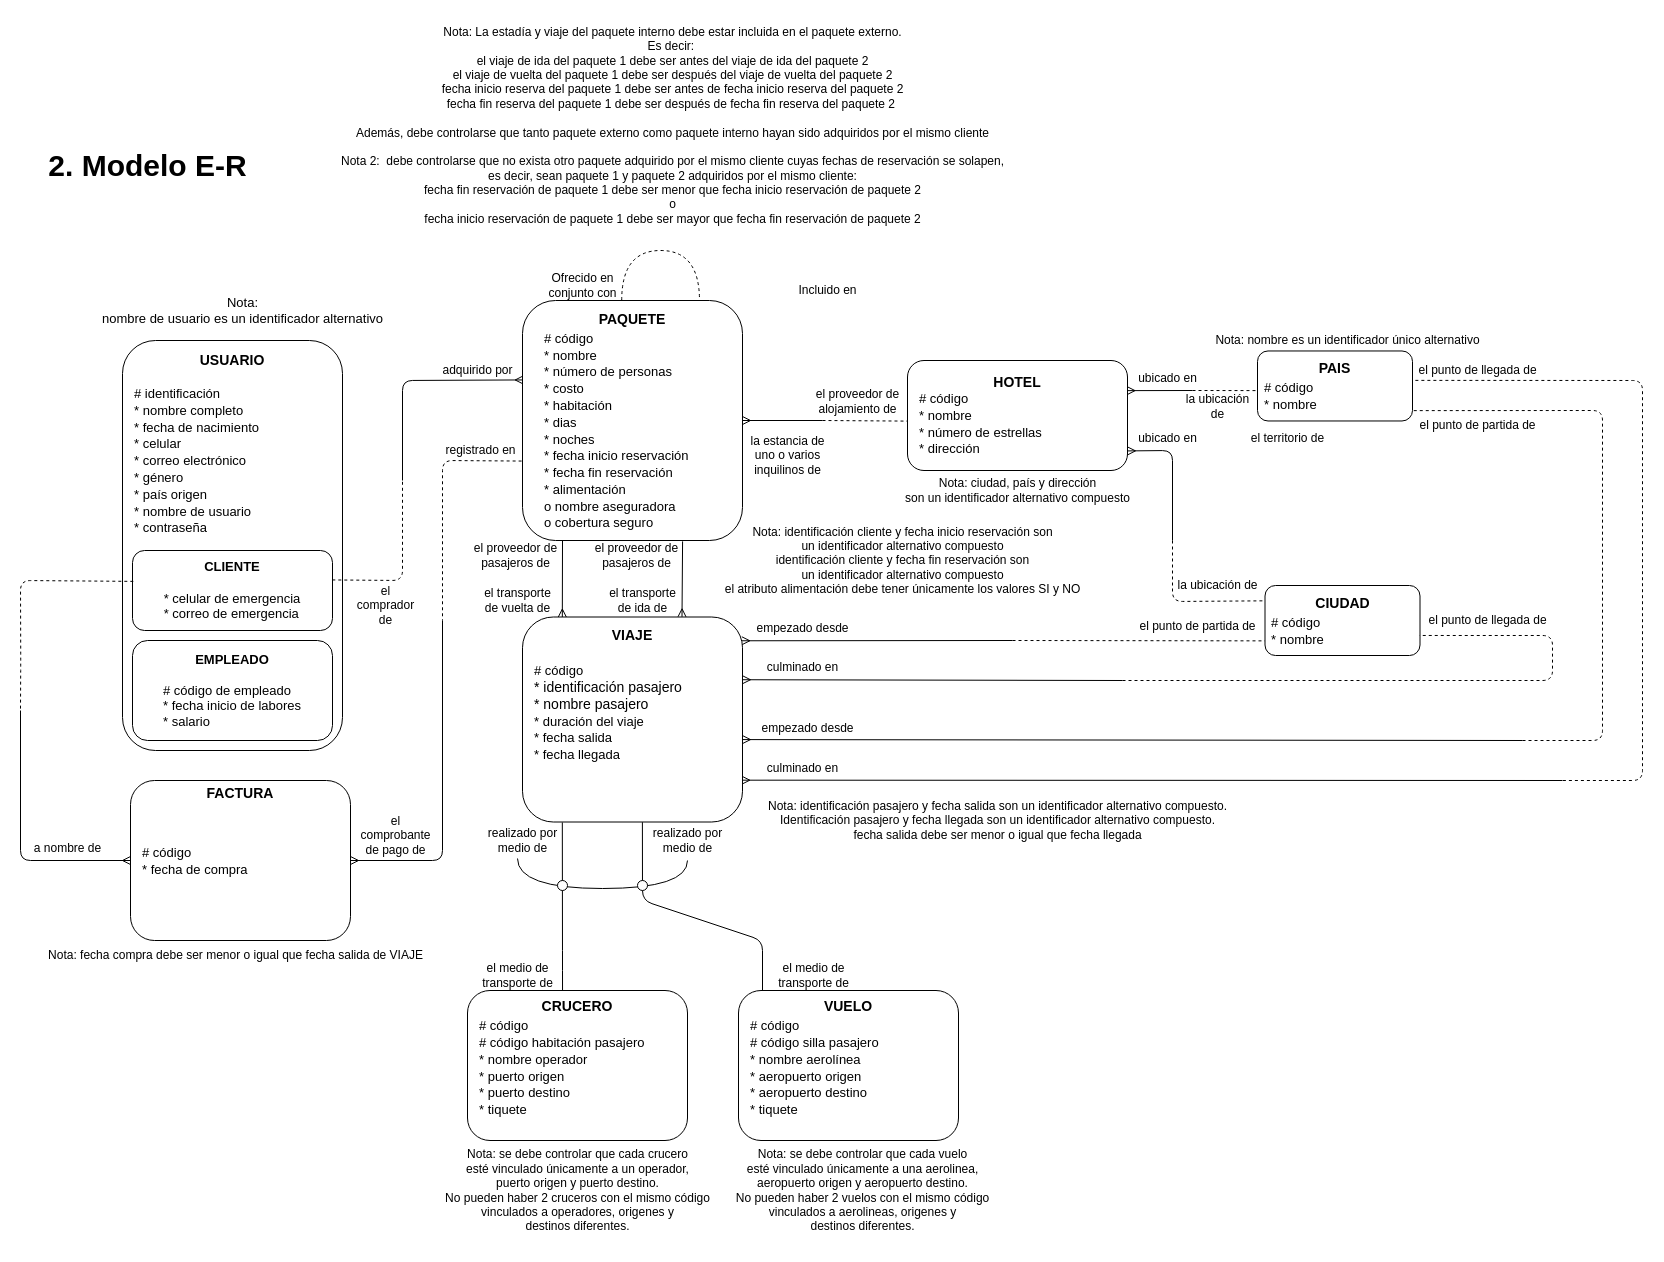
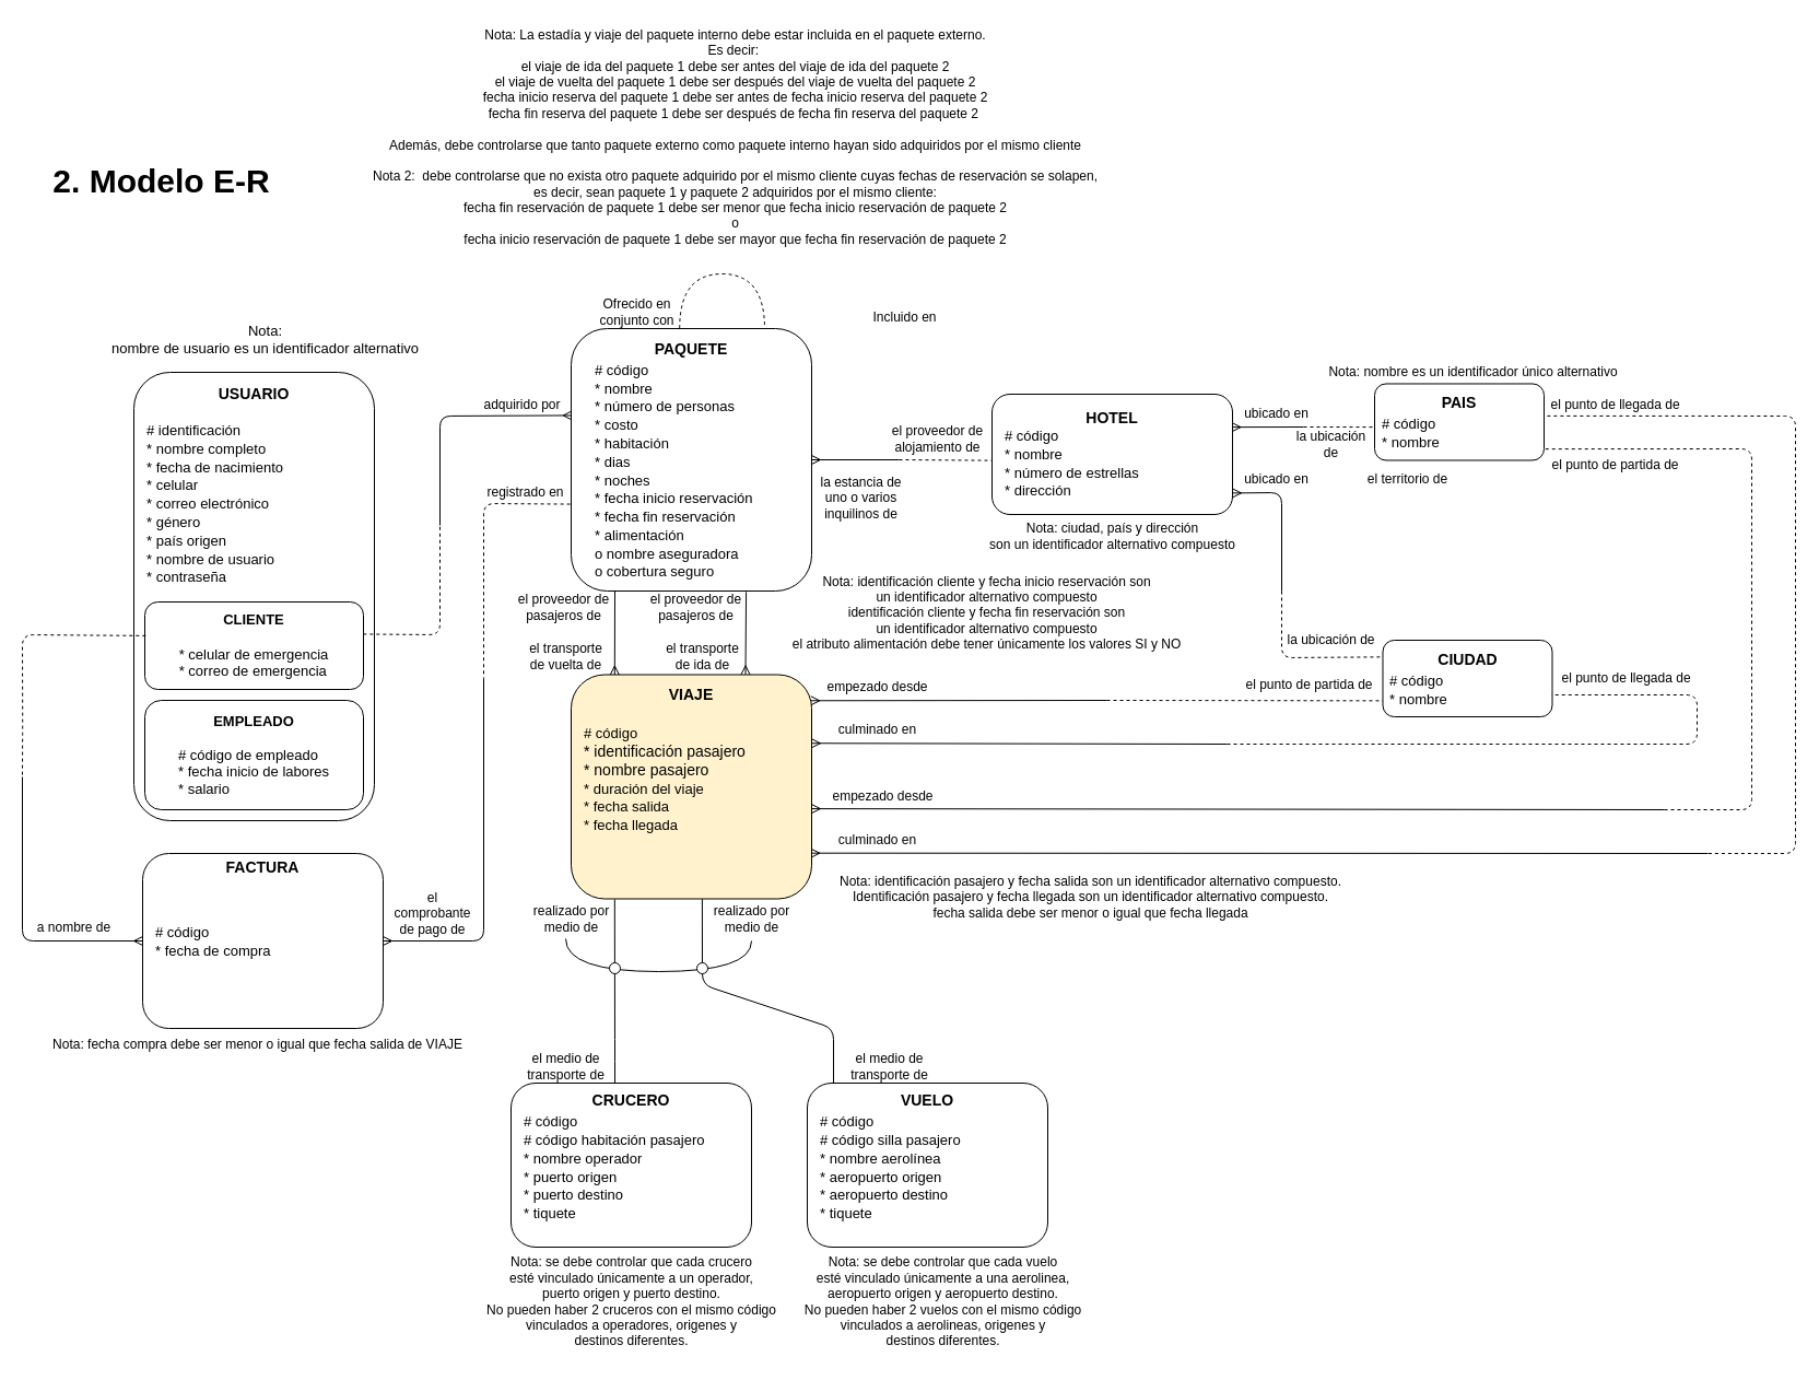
- <mxCell id="24" value="el &lt;br style=&quot;font-size: 12px;&quot;&gt;comprador&lt;br style=&quot;font-size: 12px;&quot;&gt;de" style="text;html=1;align=center;verticalAlign=middle;resizable=0;points=[];autosize=1;strokeColor=none;fillColor=none;fontSize=12;" parent="1" vertex="1"><mxGeometry x="350" y="580" width="70" height="50" as="geometry" /></mxCell>
- <mxCell id="91" value="&lt;font style=&quot;font-size: 14px;&quot;&gt;&lt;b&gt;VIAJE&lt;/b&gt;&lt;br&gt;&lt;br&gt;&lt;br&gt;&lt;br&gt;&lt;br&gt;&lt;br&gt;&lt;br&gt;&lt;br&gt;&lt;br&gt;&lt;br&gt;&lt;/font&gt;&lt;div style=&quot;text-align: left; font-size: 14px;&quot;&gt;&lt;br&gt;&lt;/div&gt;" style="rounded=1;whiteSpace=wrap;html=1;shadow=0;strokeColor=default;" parent="90" vertex="1"><mxGeometry width="220" height="205" as="geometry" /></mxCell>
+ <mxCell id="91" value="&lt;font style=&quot;font-size: 14px;&quot;&gt;&lt;b&gt;VIAJE&lt;/b&gt;&lt;br&gt;&lt;br&gt;&lt;br&gt;&lt;br&gt;&lt;br&gt;&lt;br&gt;&lt;br&gt;&lt;br&gt;&lt;br&gt;&lt;br&gt;&lt;/font&gt;&lt;div style=&quot;text-align: left; font-size: 14px;&quot;&gt;&lt;br&gt;&lt;/div&gt;" style="rounded=1;whiteSpace=wrap;html=1;shadow=0;strokeColor=default;fillColor=#fff2cc;" parent="90" vertex="1"><mxGeometry width="220" height="205" as="geometry" /></mxCell>
